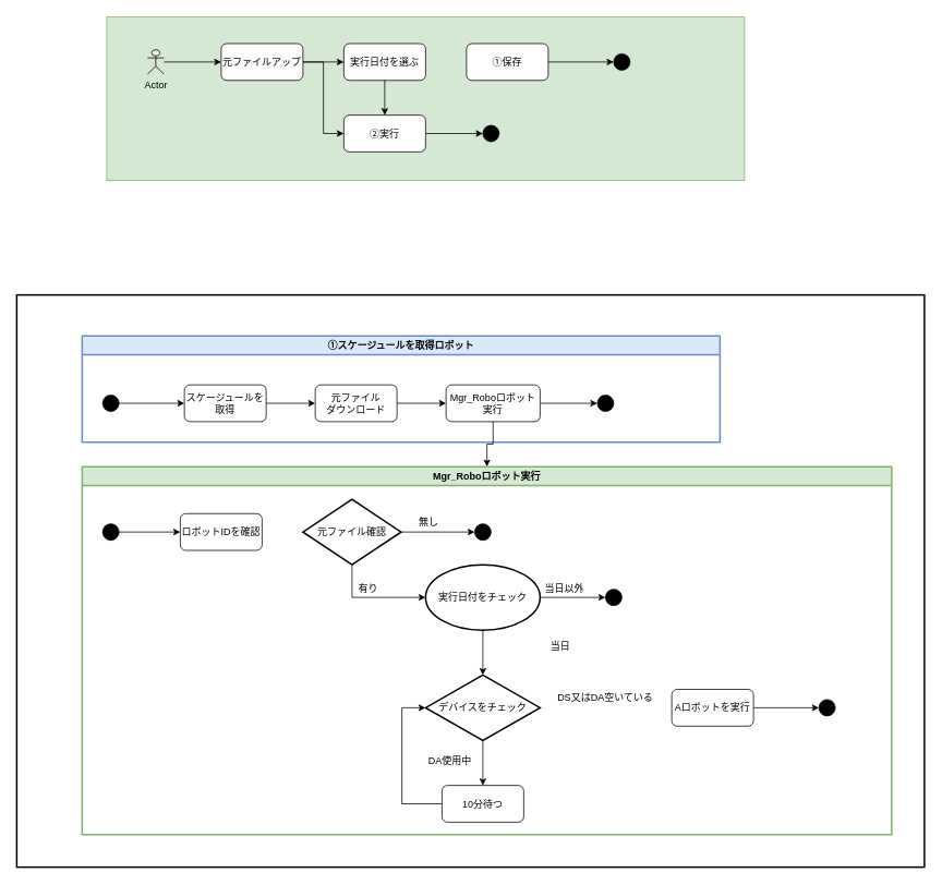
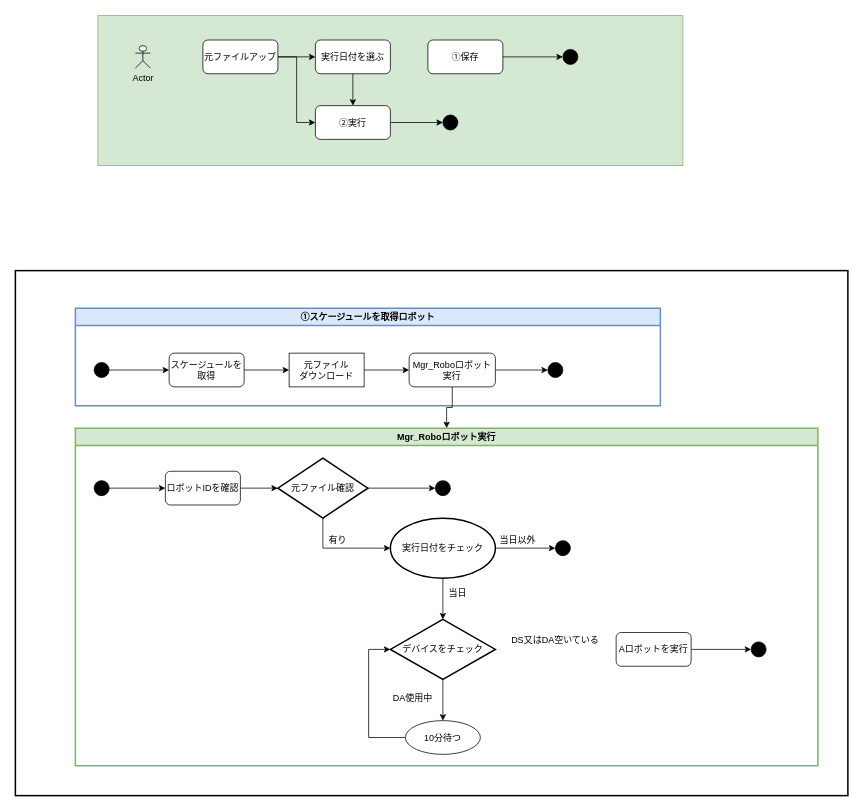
- <mxCell id="3" style="edgeStyle=orthogonalEdgeStyle;rounded=0;orthogonalLoop=1;jettySize=auto;html=1;" parent="1" source="4" target="7" edge="1"><mxGeometry relative="1" as="geometry" /></mxCell>
- <mxCell id="28" value="元ファイル&lt;br&gt;ダウンロード" style="rounded=1;whiteSpace=wrap;html=1;" parent="22" vertex="1"><mxGeometry x="285" y="60" width="100" height="45" as="geometry" /></mxCell>
+ <mxCell id="28" value="元ファイル&lt;br&gt;ダウンロード" style="whiteSpace=wrap;html=1;rounded=0;" parent="22" vertex="1"><mxGeometry x="285" y="60" width="100" height="45" as="geometry" /></mxCell>
- <mxCell id="48" value="無し" style="text;html=1;strokeColor=none;fillColor=none;align=center;verticalAlign=middle;whiteSpace=wrap;rounded=0;" parent="32" vertex="1"><mxGeometry x="404" y="57.5" width="40" height="20" as="geometry" /></mxCell>
+ <mxCell id="35" style="edgeStyle=orthogonalEdgeStyle;rounded=0;orthogonalLoop=1;jettySize=auto;html=1;entryX=0;entryY=0.5;entryDx=0;entryDy=0;" parent="32" source="36" target="40" edge="1"><mxGeometry relative="1" as="geometry" /></mxCell>
- <mxCell id="54" value="当日" style="text;html=1;strokeColor=none;fillColor=none;align=center;verticalAlign=middle;whiteSpace=wrap;rounded=0;" parent="32" vertex="1"><mxGeometry x="565" y="210" width="40" height="20" as="geometry" /></mxCell>
+ <mxCell id="54" value="当日" style="text;html=1;strokeColor=none;fillColor=none;align=center;verticalAlign=middle;whiteSpace=wrap;rounded=0;" parent="32" vertex="1"><mxGeometry x="490" y="210" width="40" height="20" as="geometry" /></mxCell>
- <mxCell id="43" value="10分待つ" style="rounded=1;whiteSpace=wrap;html=1;" parent="32" vertex="1"><mxGeometry x="440" y="390" width="100" height="45" as="geometry" /></mxCell>
+ <mxCell id="43" value="10分待つ" style="ellipse;whiteSpace=wrap;html=1;" parent="32" vertex="1"><mxGeometry x="440" y="390" width="100" height="45" as="geometry" /></mxCell>
